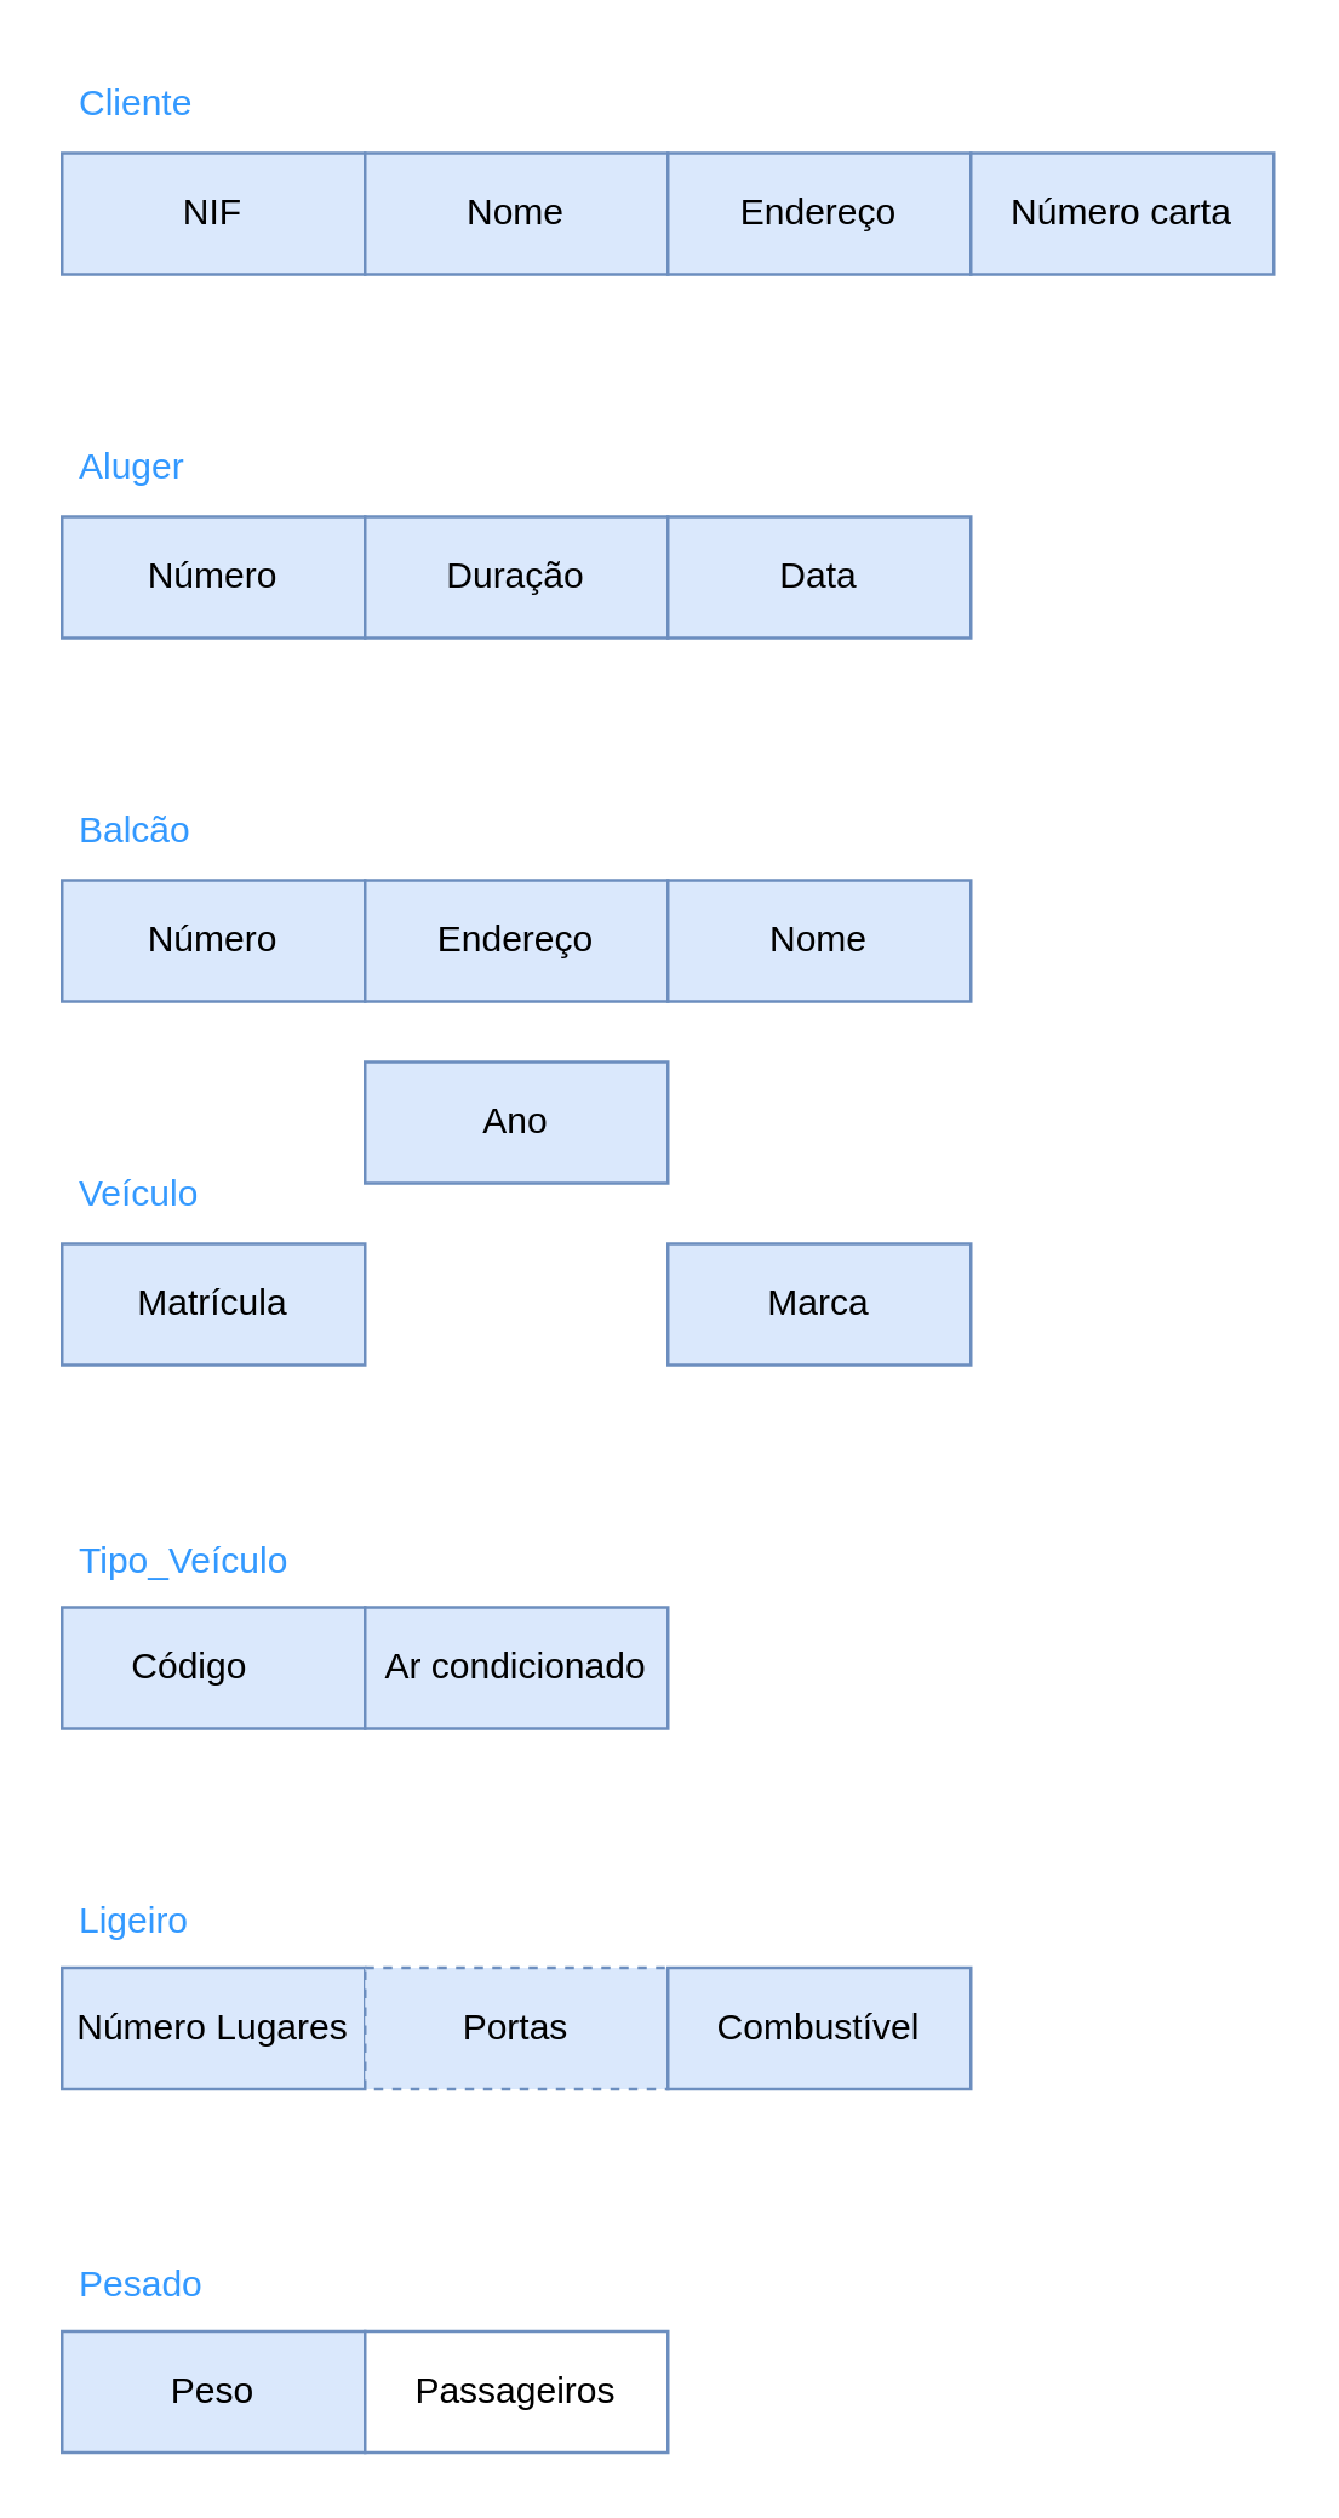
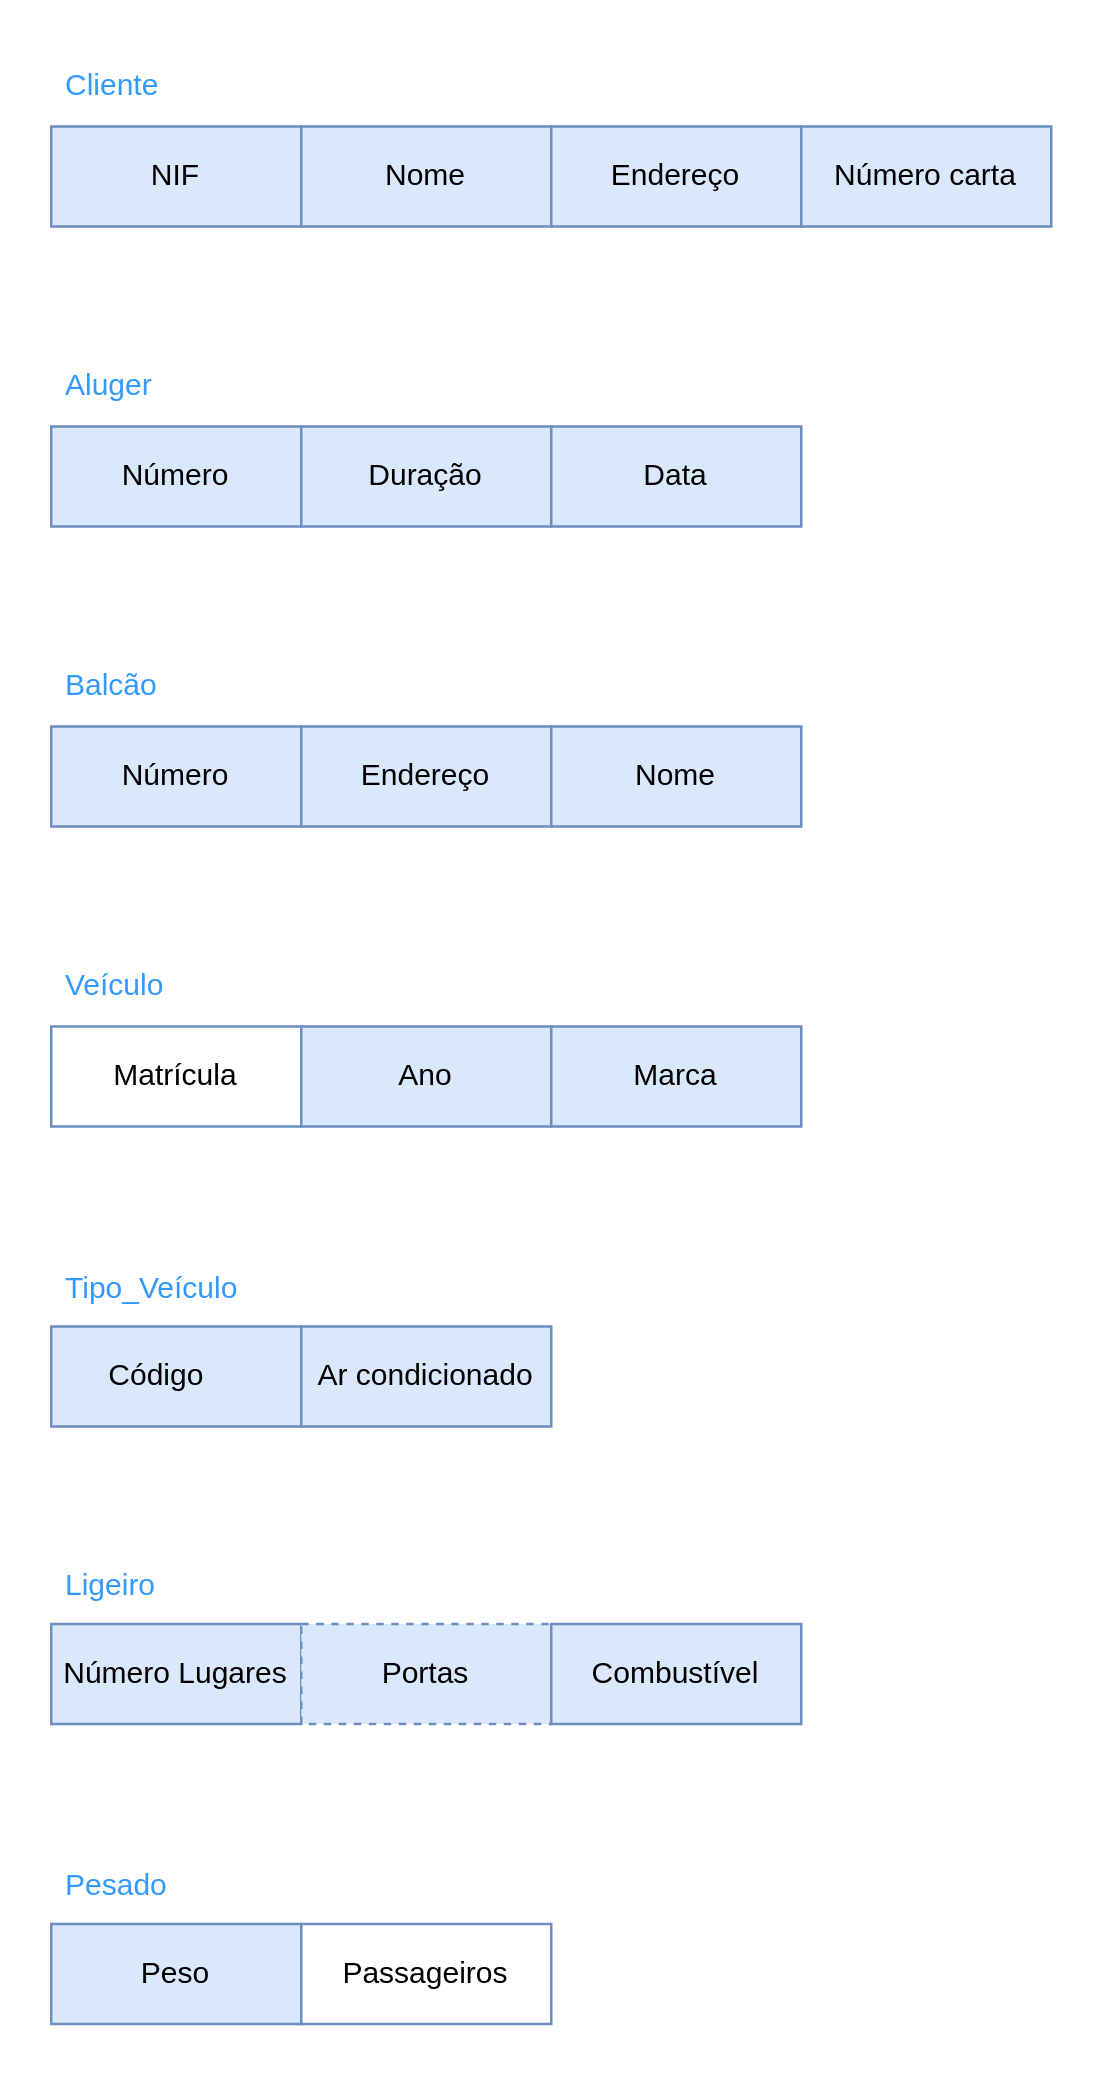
- <mxCell id="17" value="Ano" style="whiteSpace=wrap;html=1;align=center;fillColor=#dae8fc;strokeColor=#6c8ebf;" vertex="1" parent="1"><mxGeometry x="120" y="350" width="100" height="40" as="geometry" /></mxCell>
+ <mxCell id="17" value="Ano" style="whiteSpace=wrap;html=1;align=center;fillColor=#dae8fc;strokeColor=#6c8ebf;" vertex="1" parent="1"><mxGeometry x="120" y="410" width="100" height="40" as="geometry" /></mxCell>
- <mxCell id="15" value="Matrícula" style="whiteSpace=wrap;html=1;align=center;fillColor=#dae8fc;strokeColor=#6c8ebf;" vertex="1" parent="1"><mxGeometry x="20" y="410" width="100" height="40" as="geometry" /></mxCell>
+ <mxCell id="15" value="Matrícula" style="whiteSpace=wrap;html=1;align=center;fillColor=#ffffff;strokeColor=#6c8ebf;" vertex="1" parent="1"><mxGeometry x="20" y="410" width="100" height="40" as="geometry" /></mxCell>
